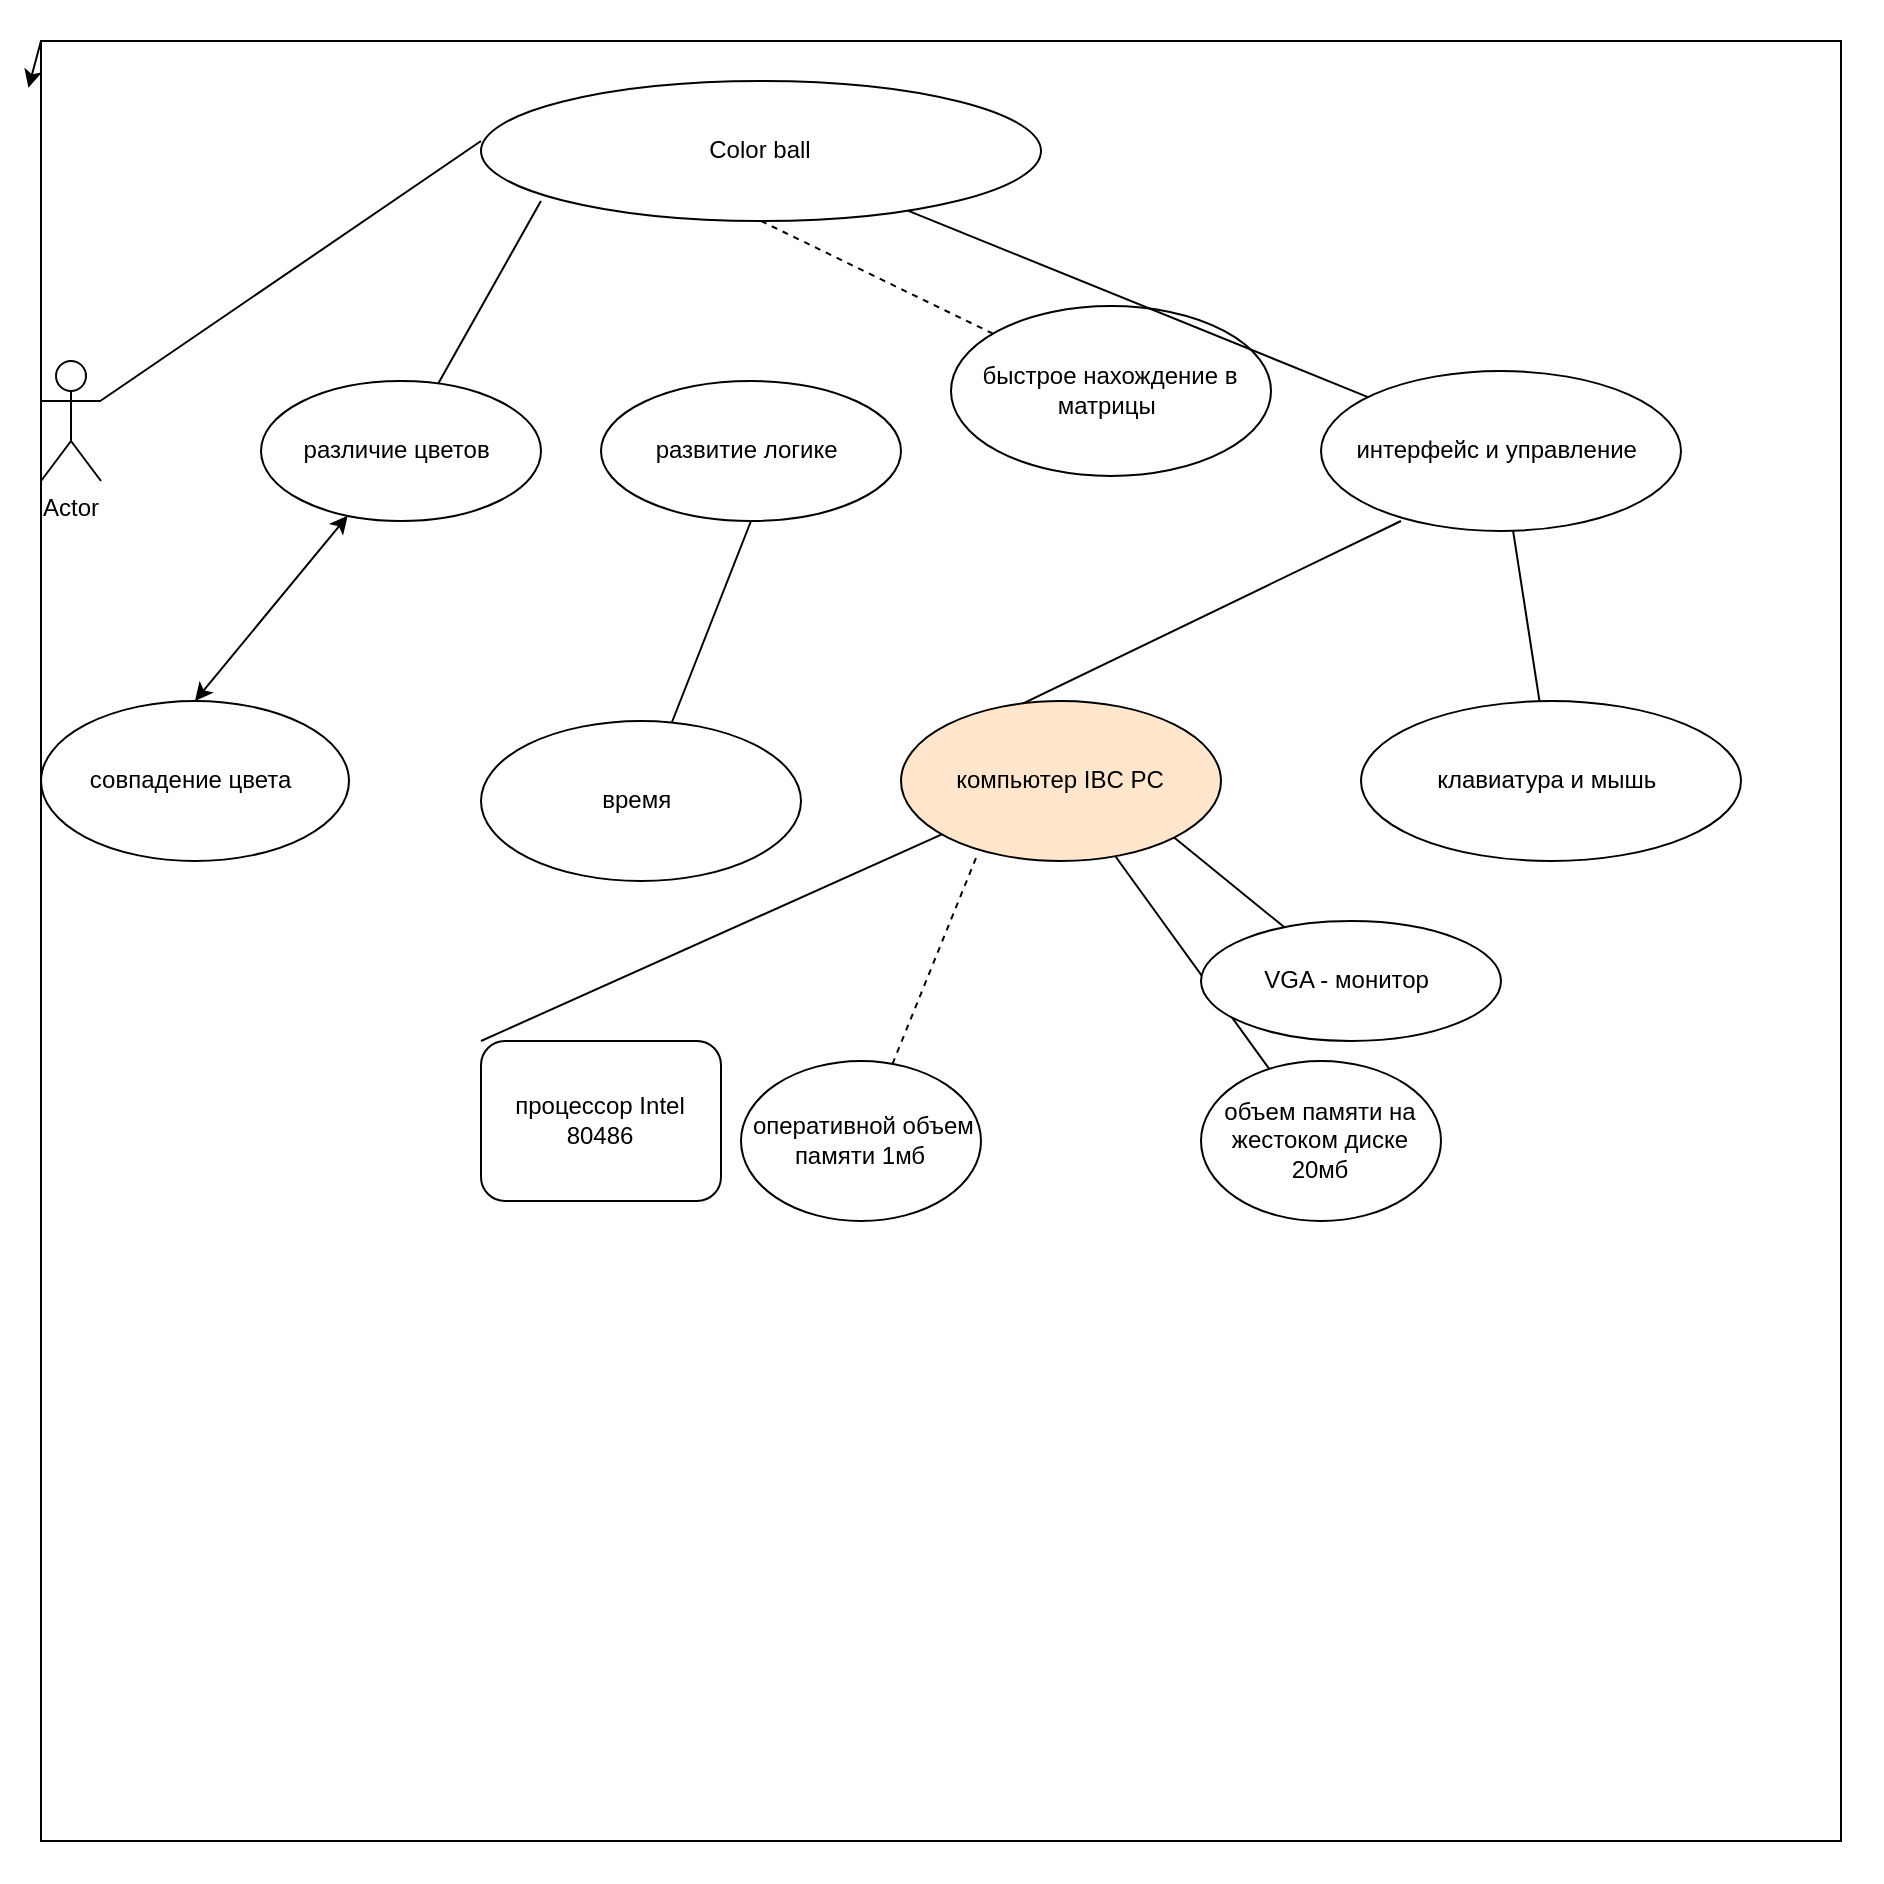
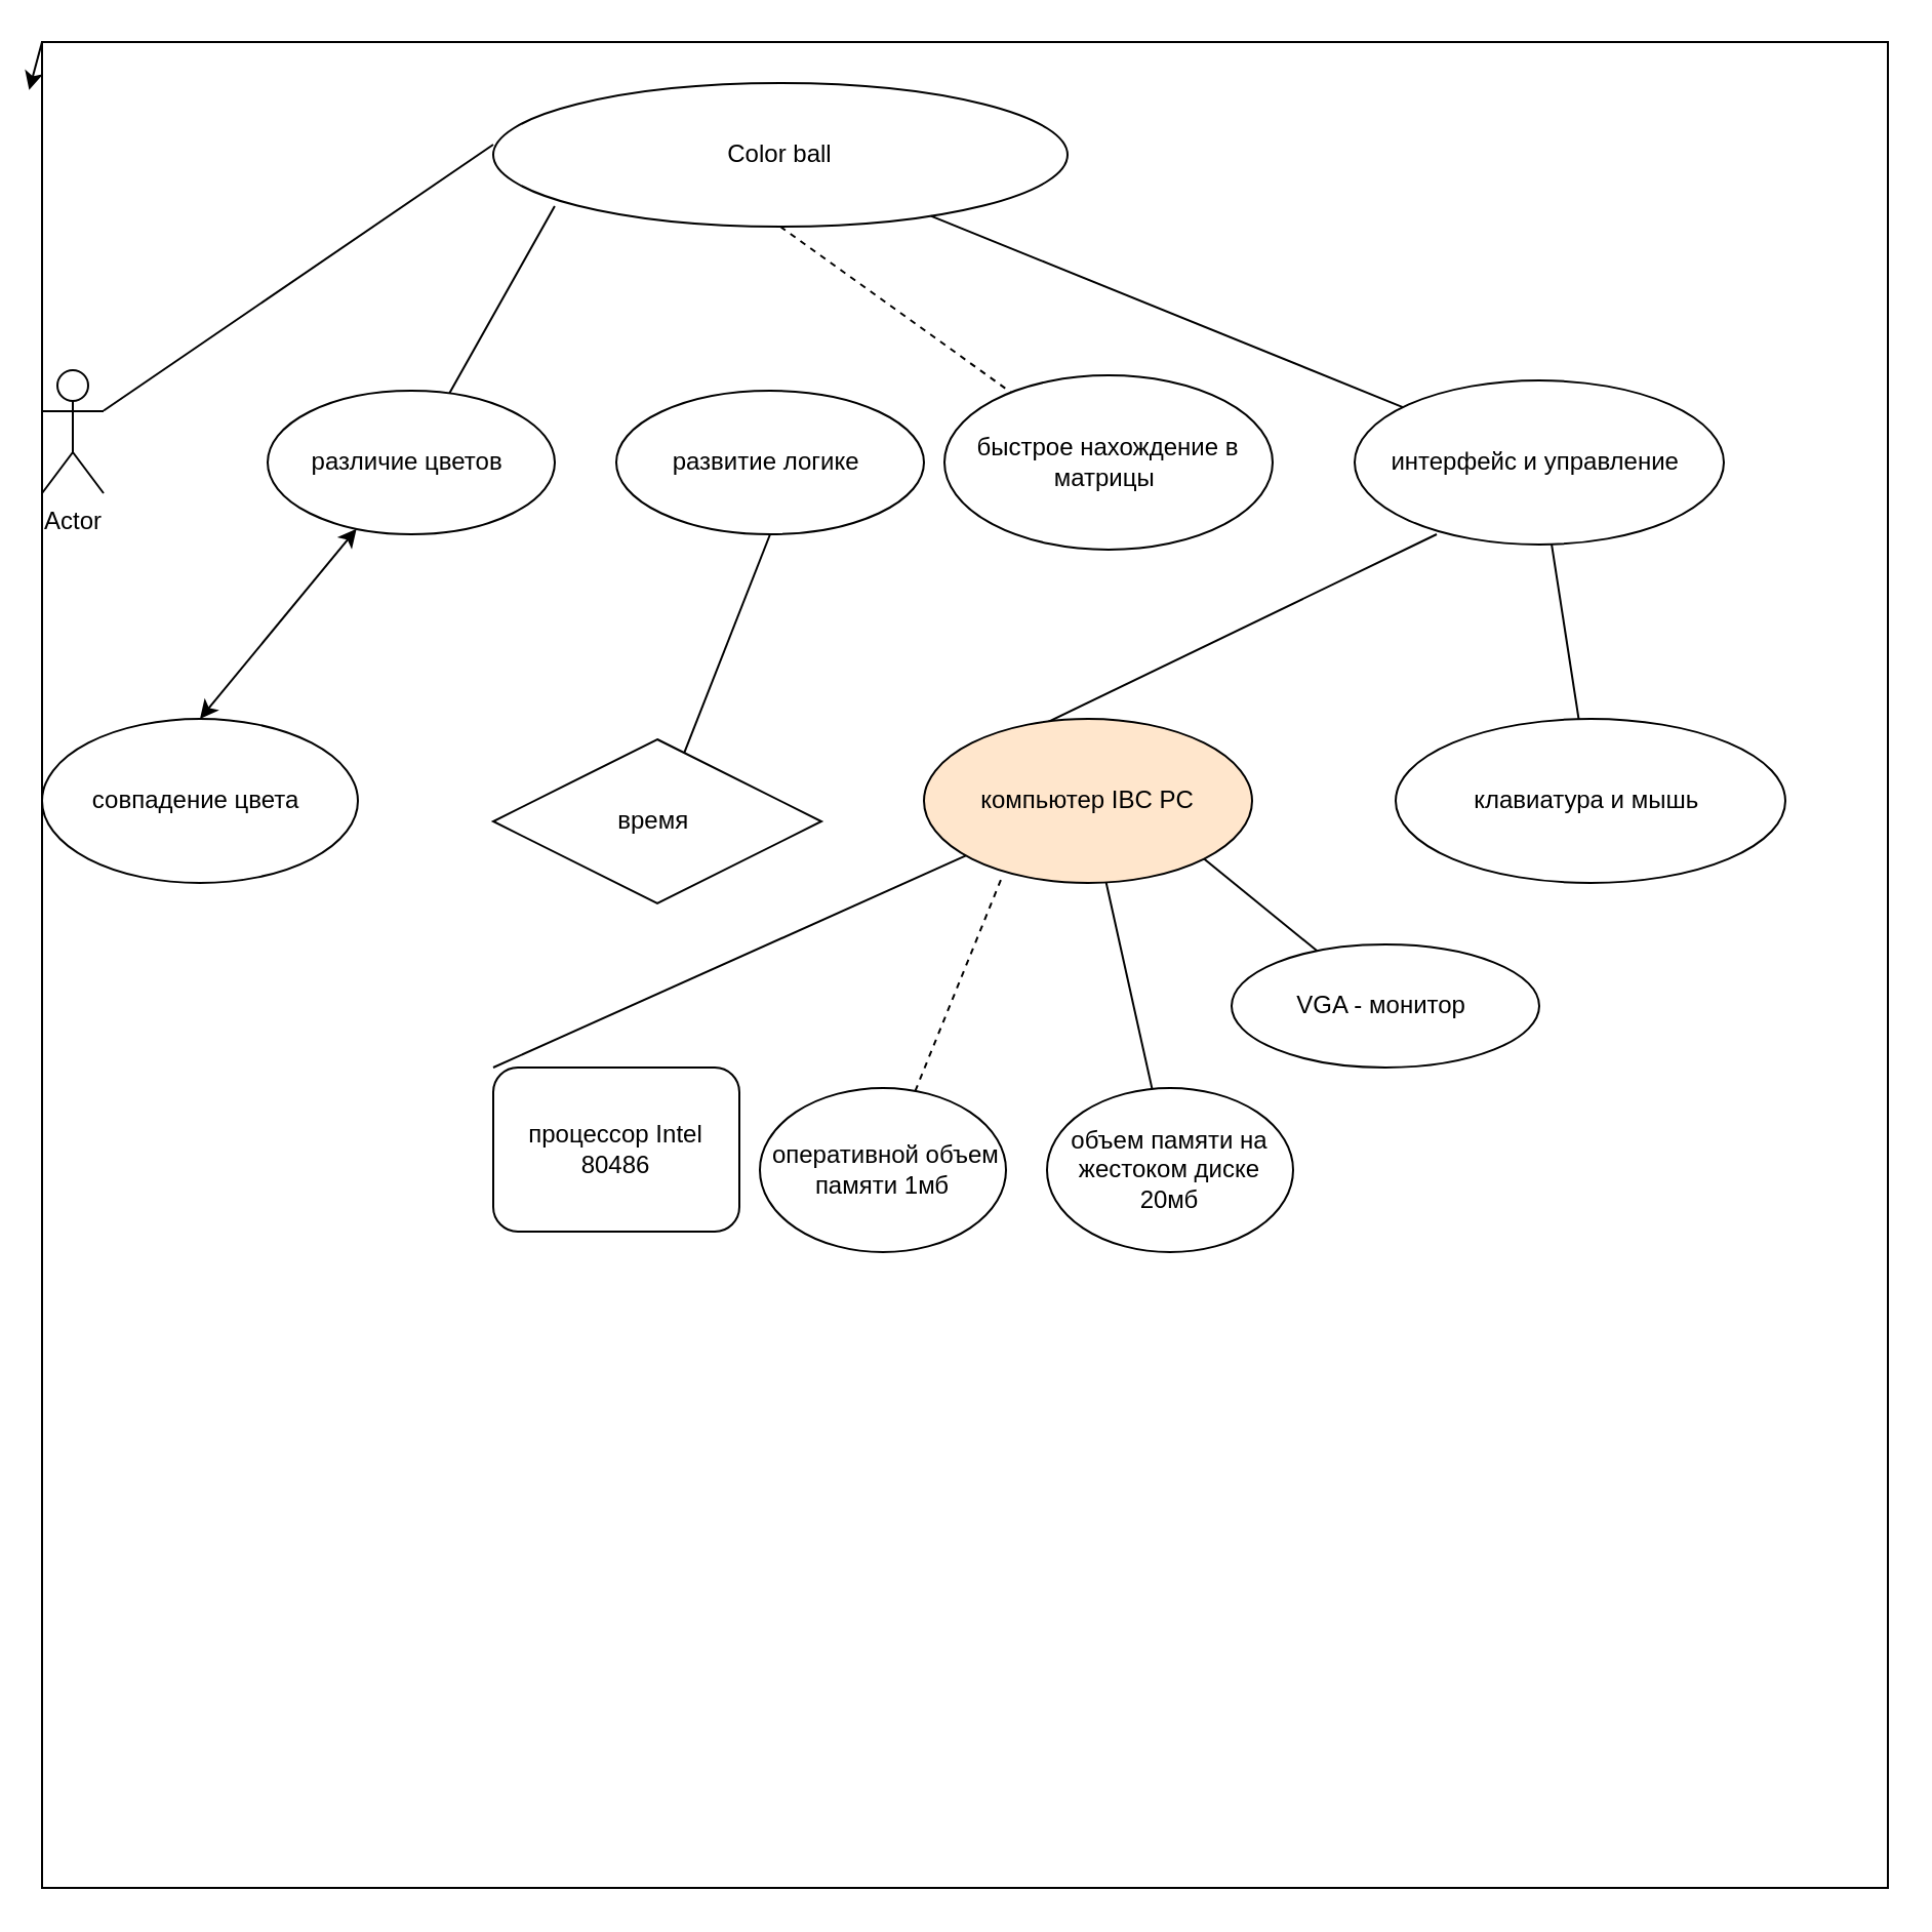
- <mxCell id="9" value="быстрое нахождение в матрицы&amp;nbsp;" style="ellipse;whiteSpace=wrap;html=1;" vertex="1" parent="1"><mxGeometry x="475" y="152.5" width="160" height="85" as="geometry" /></mxCell>
+ <mxCell id="9" value="быстрое нахождение в матрицы&amp;nbsp;" style="ellipse;whiteSpace=wrap;html=1;" vertex="1" parent="1"><mxGeometry x="460" y="182.5" width="160" height="85" as="geometry" /></mxCell>
- <mxCell id="13" value="время&amp;nbsp;" style="ellipse;whiteSpace=wrap;html=1;" vertex="1" parent="1"><mxGeometry x="240" y="360" width="160" height="80" as="geometry" /></mxCell>
+ <mxCell id="13" value="время&amp;nbsp;" style="rhombus;whiteSpace=wrap;html=1;" vertex="1" parent="1"><mxGeometry x="240" y="360" width="160" height="80" as="geometry" /></mxCell>
- <mxCell id="24" value="объем памяти на жестоком диске 20мб" style="ellipse;whiteSpace=wrap;html=1;" vertex="1" parent="1"><mxGeometry x="600" y="530" width="120" height="80" as="geometry" /></mxCell>
+ <mxCell id="24" value="объем памяти на жестоком диске 20мб" style="ellipse;whiteSpace=wrap;html=1;" vertex="1" parent="1"><mxGeometry x="510" y="530" width="120" height="80" as="geometry" /></mxCell>
